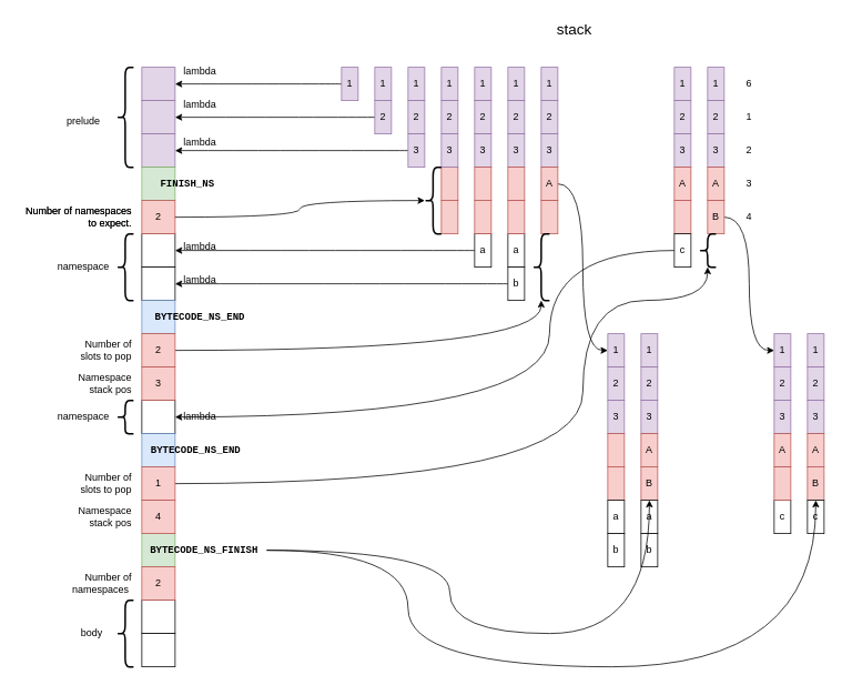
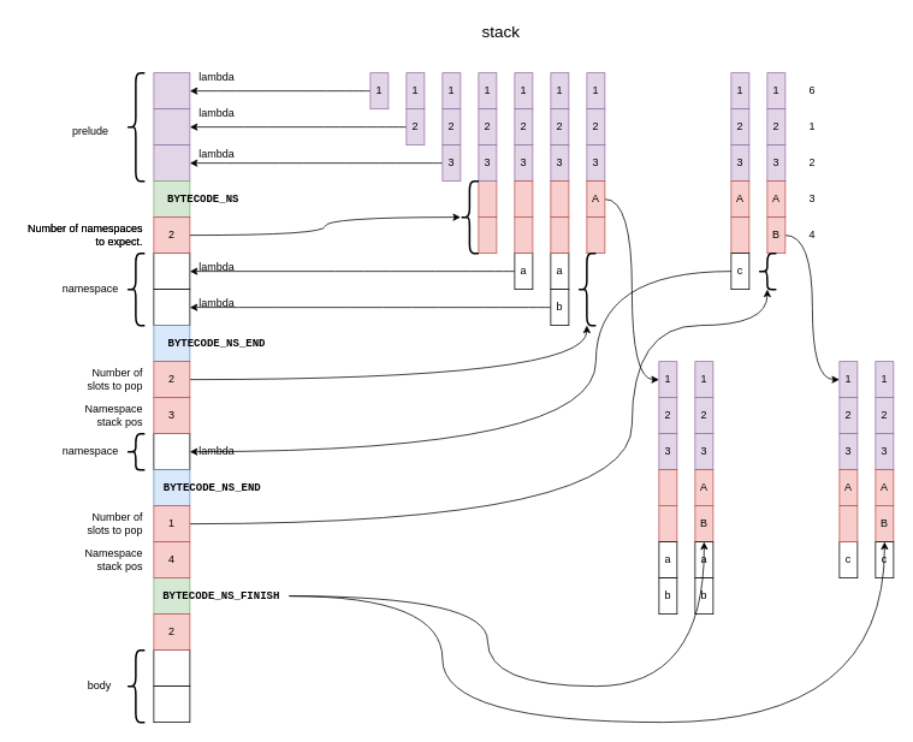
- <mxCell id="28" value="stack" style="text;html=1;align=center;verticalAlign=middle;whiteSpace=wrap;rounded=0;fontSize=18;" parent="1" vertex="1"><mxGeometry x="660" y="20" width="60" height="30" as="geometry" /></mxCell>
+ <mxCell id="28" value="stack" style="text;html=1;align=center;verticalAlign=middle;whiteSpace=wrap;rounded=0;fontSize=18;" parent="1" vertex="1"><mxGeometry x="525" y="20" width="60" height="30" as="geometry" /></mxCell>
- <mxCell id="102" value="FINISH_NS" style="text;html=1;align=center;verticalAlign=middle;whiteSpace=wrap;rounded=0;fontFamily=Courier New;fontStyle=1" parent="1" vertex="1"><mxGeometry x="170" y="200" width="110" height="40" as="geometry" /></mxCell>
+ <mxCell id="102" value="BYTECODE_NS" style="text;html=1;align=center;verticalAlign=middle;whiteSpace=wrap;rounded=0;fontFamily=Courier New;fontStyle=1" parent="1" vertex="1"><mxGeometry x="170" y="200" width="110" height="40" as="geometry" /></mxCell>
- <mxCell id="132" value="Number of namespaces&amp;nbsp;" style="text;html=1;strokeColor=none;fillColor=none;align=right;verticalAlign=middle;whiteSpace=wrap;rounded=0;" parent="1" vertex="1"><mxGeometry x="80" y="685" width="80" height="30" as="geometry" /></mxCell>
